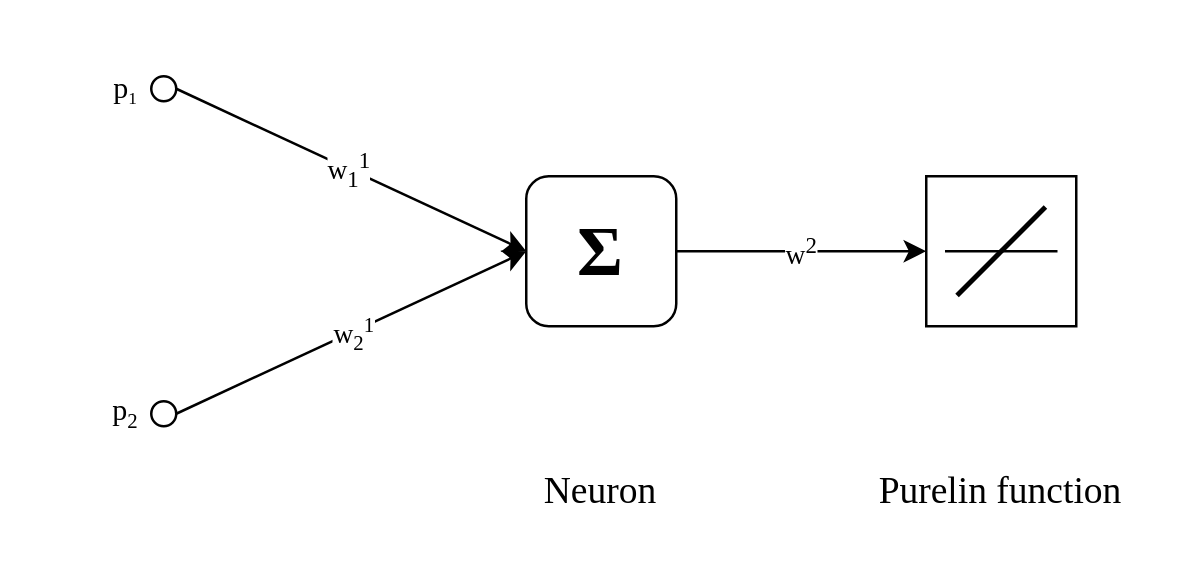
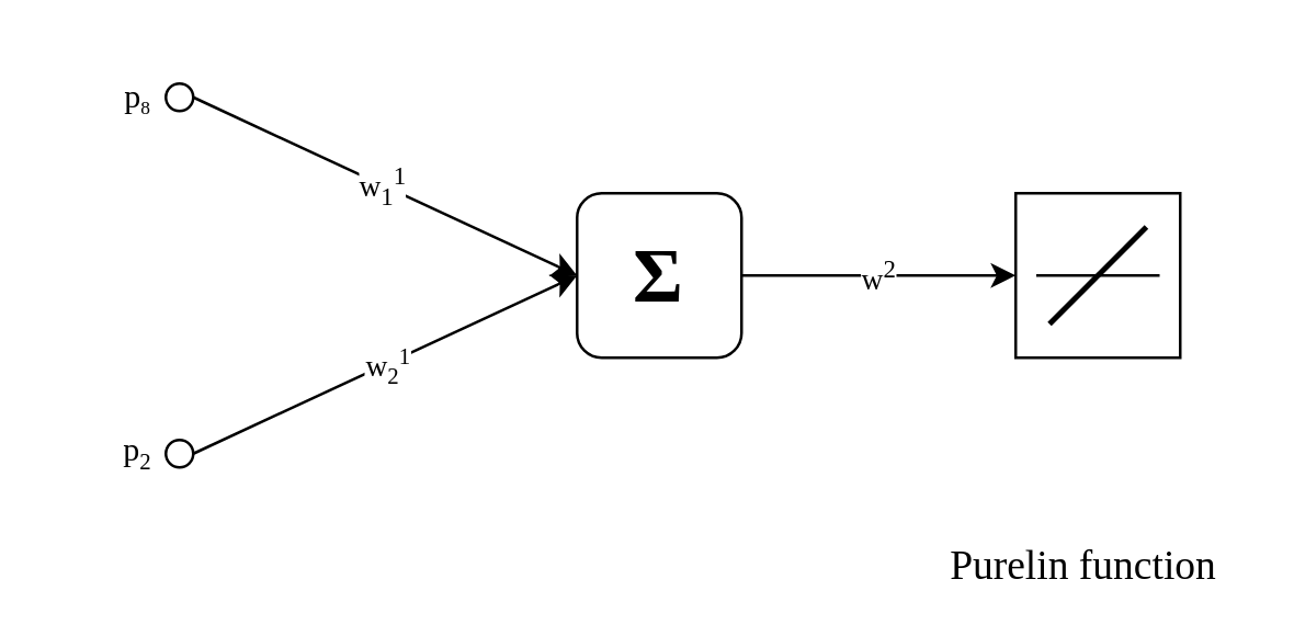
- <mxCell id="17" value="p&lt;span style=&quot;font-size: 8.333px;&quot;&gt;&lt;sub&gt;1&lt;/sub&gt;&lt;/span&gt;" style="text;html=1;strokeColor=none;fillColor=none;align=center;verticalAlign=middle;whiteSpace=wrap;rounded=0;fontFamily=Times New Roman;" vertex="1" parent="1"><mxGeometry x="20" y="20" width="60" height="30" as="geometry" /></mxCell>
+ <mxCell id="17" value="p&lt;span style=&quot;font-size: 8.333px;&quot;&gt;&lt;sub&gt;8&lt;/sub&gt;&lt;/span&gt;" style="text;html=1;strokeColor=none;fillColor=none;align=center;verticalAlign=middle;whiteSpace=wrap;rounded=0;fontFamily=Times New Roman;" vertex="1" parent="1"><mxGeometry x="20" y="20" width="60" height="30" as="geometry" /></mxCell>
- <mxCell id="15" value="Neuron" style="text;html=1;strokeColor=none;fillColor=none;align=center;verticalAlign=middle;whiteSpace=wrap;rounded=0;fontFamily=Times New Roman;fontSize=15;" vertex="1" parent="1"><mxGeometry x="210" y="180" width="60" height="30" as="geometry" /></mxCell>
- <mxCell id="16" value="Purelin function" style="text;html=1;strokeColor=none;fillColor=none;align=center;verticalAlign=middle;whiteSpace=wrap;rounded=0;fontFamily=Times New Roman;fontSize=15;" vertex="1" parent="1"><mxGeometry x="350" y="180" width="100" height="30" as="geometry" /></mxCell>
+ <mxCell id="16" value="Purelin function" style="text;html=1;strokeColor=none;fillColor=none;align=center;verticalAlign=middle;whiteSpace=wrap;rounded=0;fontFamily=Times New Roman;fontSize=15;" vertex="1" parent="1"><mxGeometry x="345" y="190" width="100" height="30" as="geometry" /></mxCell>
